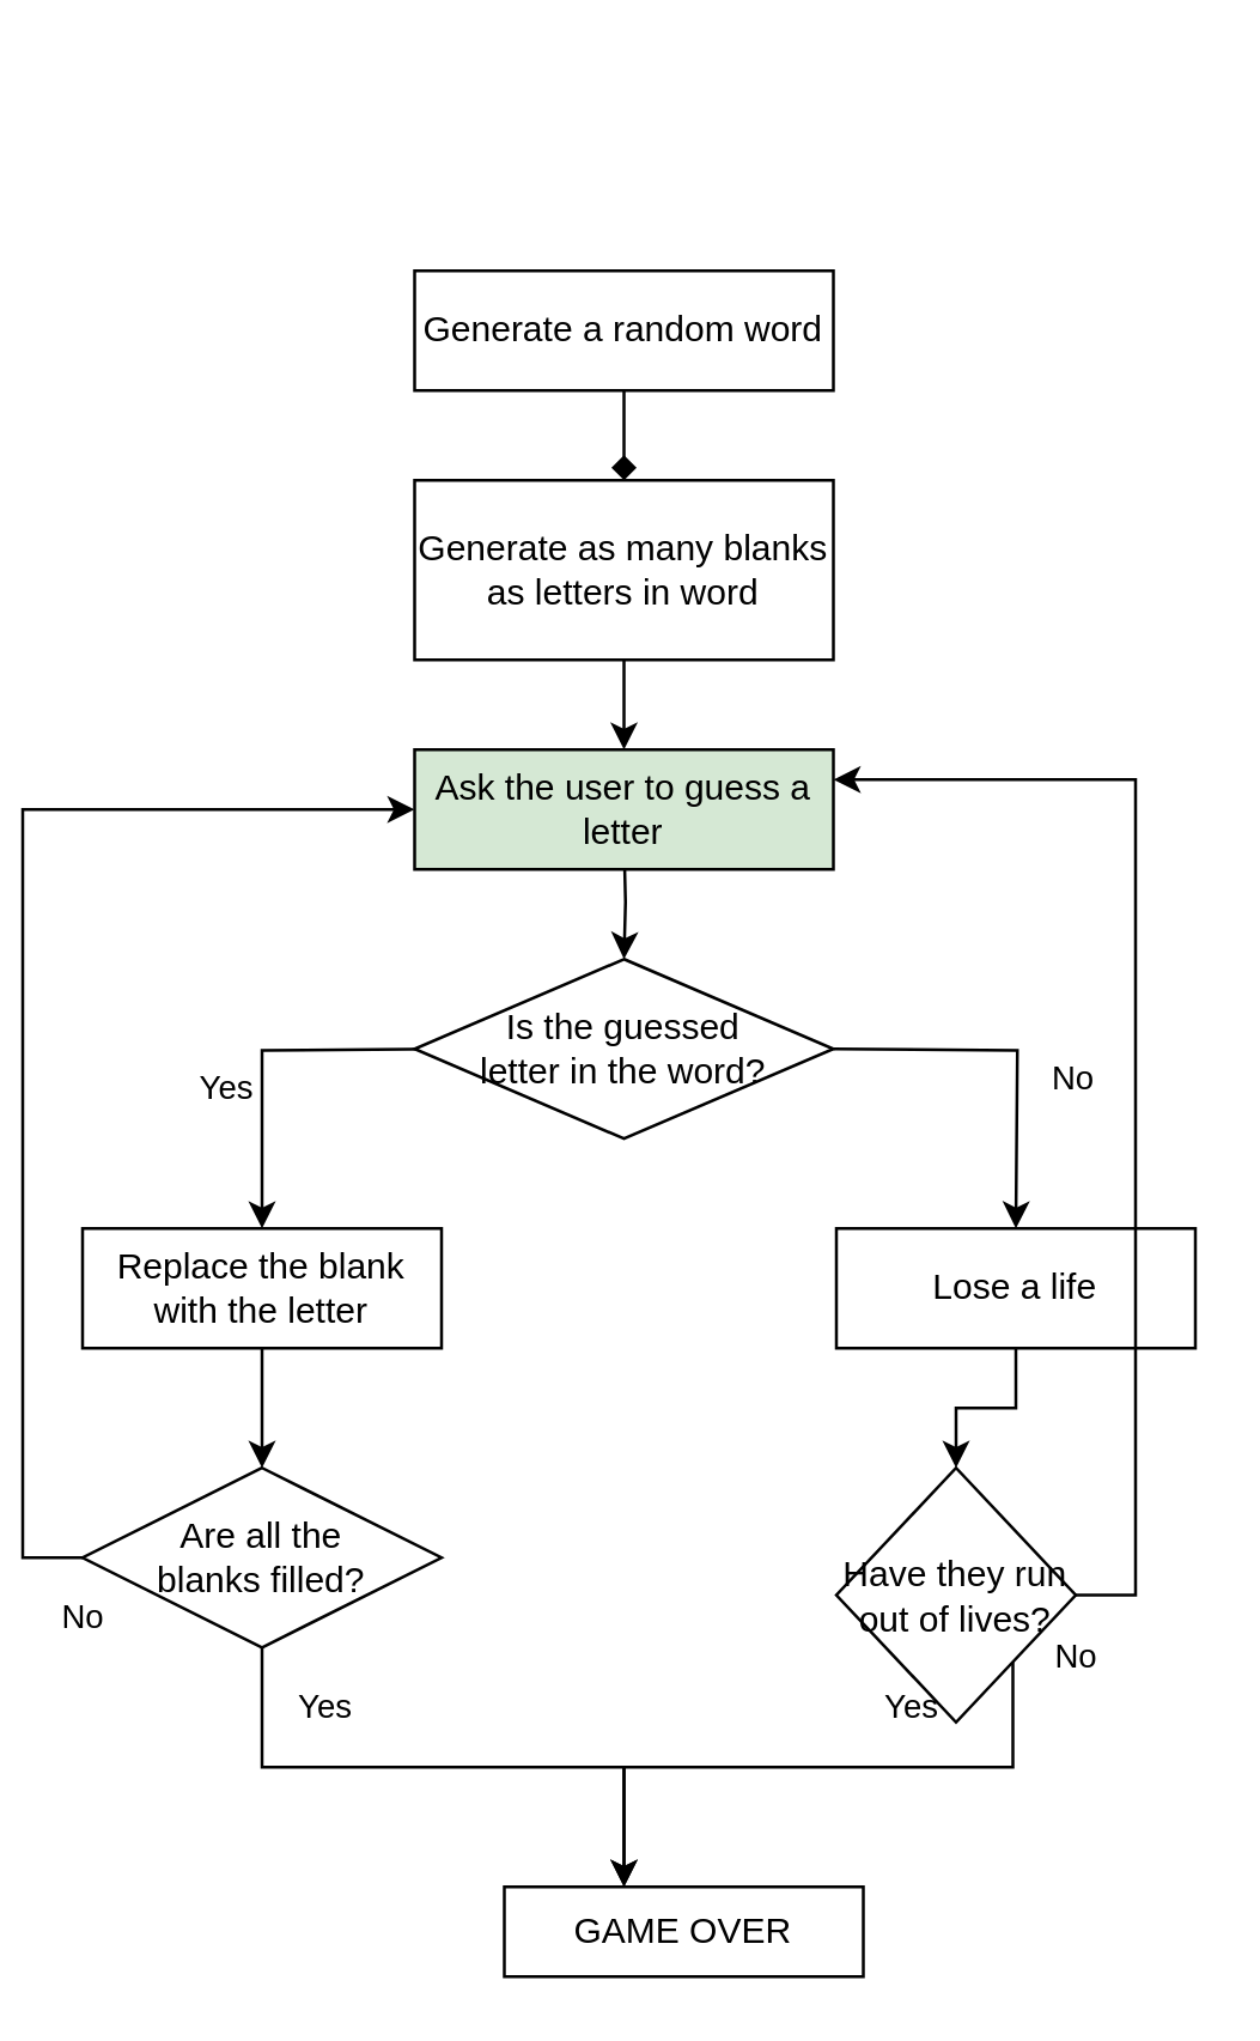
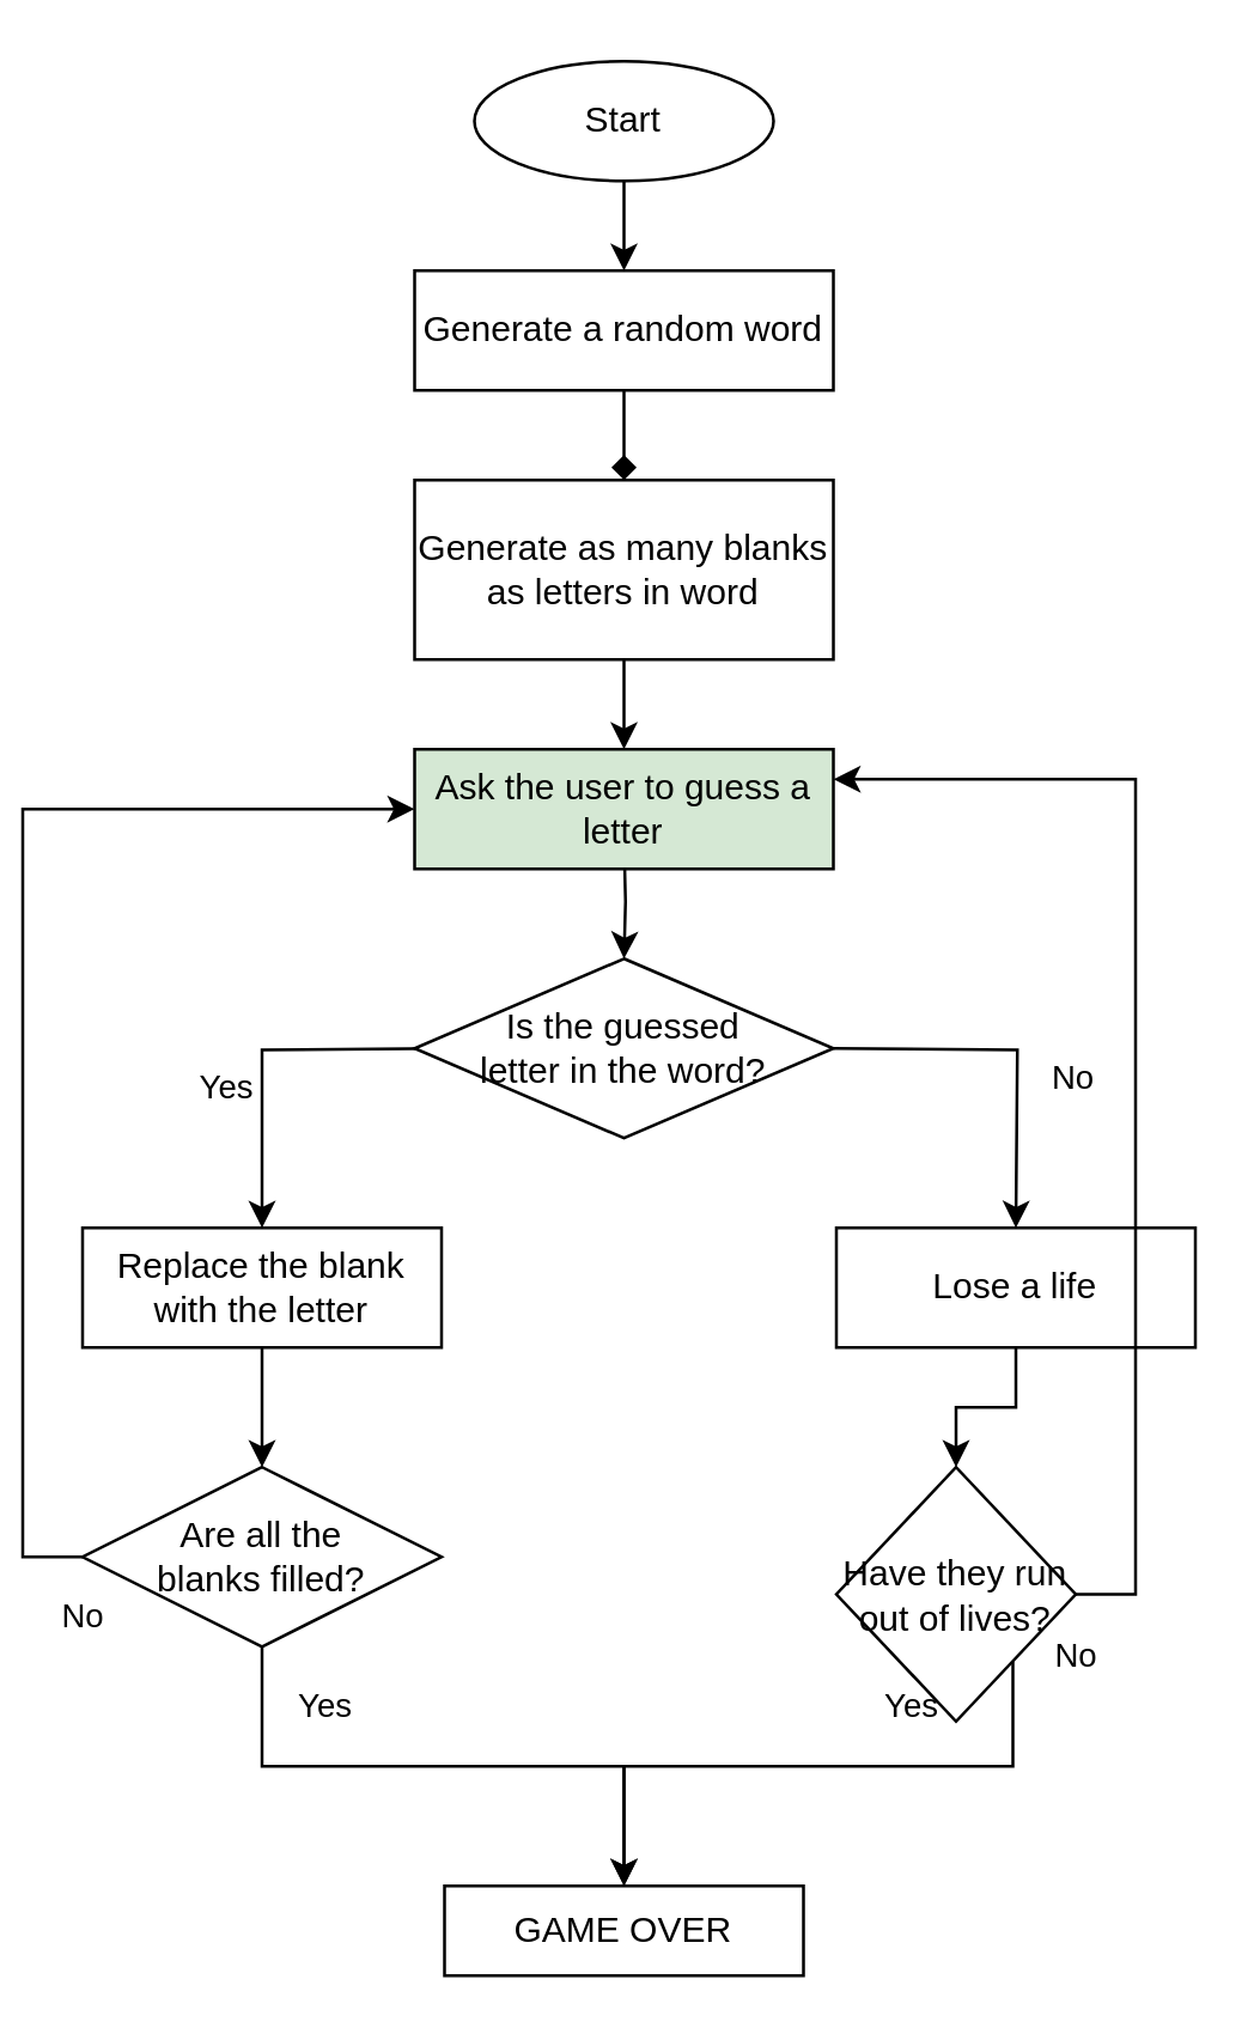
+ <mxCell id="3" value="Start" style="ellipse;whiteSpace=wrap;html=1;" vertex="1" parent="1"><mxGeometry x="151" y="20" width="100" height="40" as="geometry" /></mxCell>
+ <mxCell id="2" value="" style="edgeStyle=orthogonalEdgeStyle;rounded=0;orthogonalLoop=1;jettySize=auto;html=1;" edge="1" parent="1" source="3" target="5"><mxGeometry relative="1" as="geometry" /></mxCell>
- <mxCell id="24" value="GAME OVER" style="whiteSpace=wrap;html=1;" vertex="1" parent="1"><mxGeometry x="161" y="630" width="120" height="30" as="geometry" /></mxCell>
+ <mxCell id="24" value="GAME OVER" style="whiteSpace=wrap;html=1;" vertex="1" parent="1"><mxGeometry x="141" y="630" width="120" height="30" as="geometry" /></mxCell>
